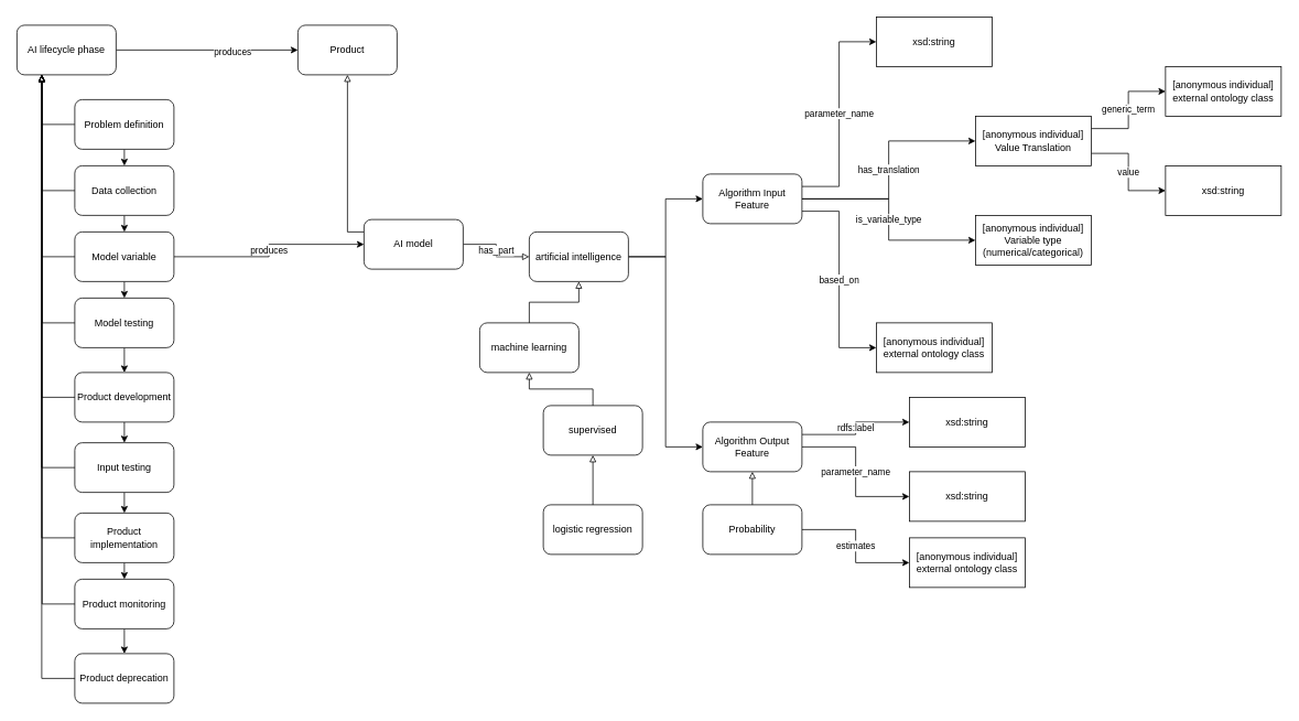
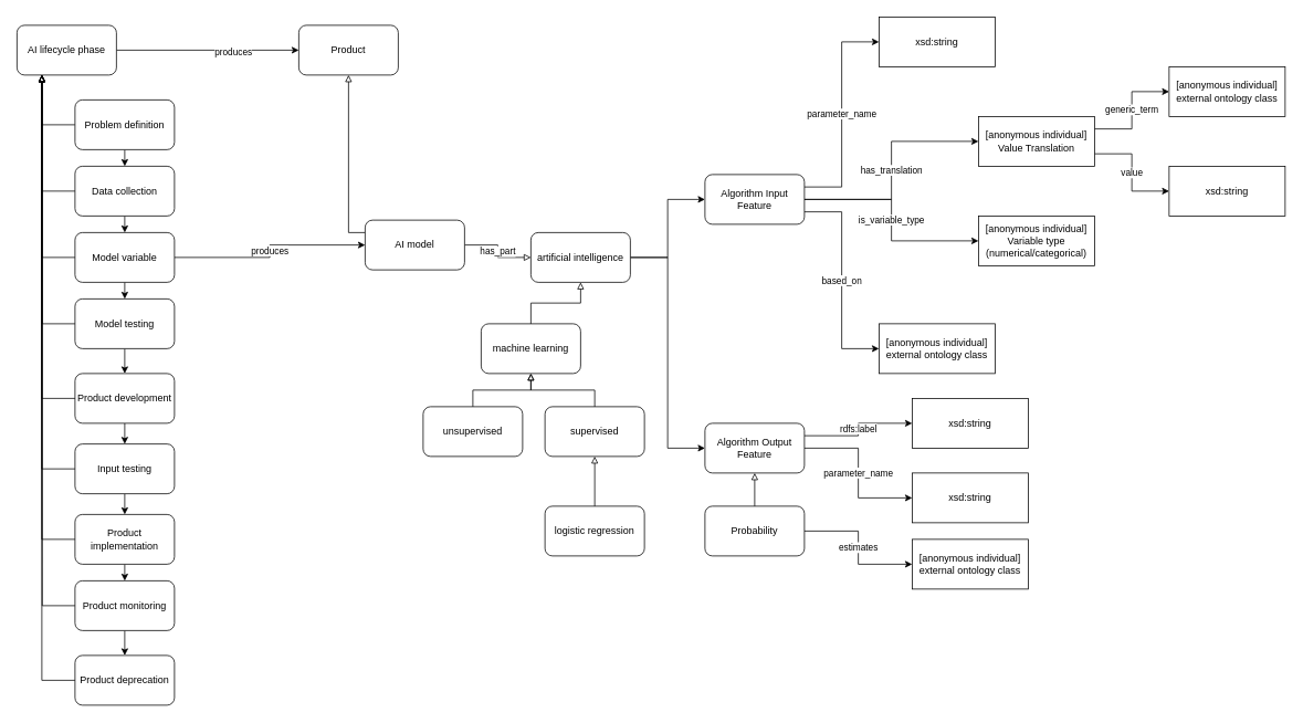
+ <mxCell id="65" style="edgeStyle=orthogonalEdgeStyle;rounded=0;orthogonalLoop=1;jettySize=auto;html=1;exitX=0.5;exitY=0;exitDx=0;exitDy=0;entryX=0.5;entryY=1;entryDx=0;entryDy=0;endArrow=block;endFill=0;" edge="1" parent="1" source="66" target="62"><mxGeometry relative="1" as="geometry" /></mxCell>
+ <mxCell id="66" value="unsupervised" style="rounded=1;whiteSpace=wrap;html=1;" vertex="1" parent="1"><mxGeometry x="510" y="490" width="120" height="60" as="geometry" /></mxCell>
